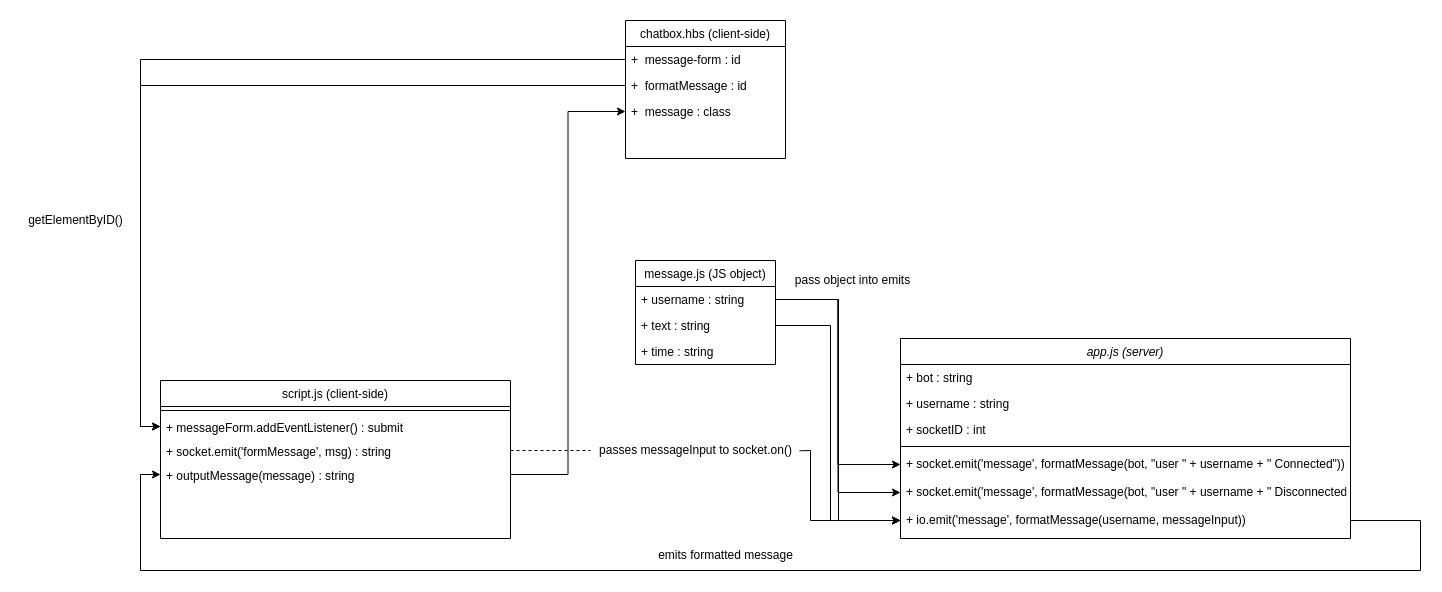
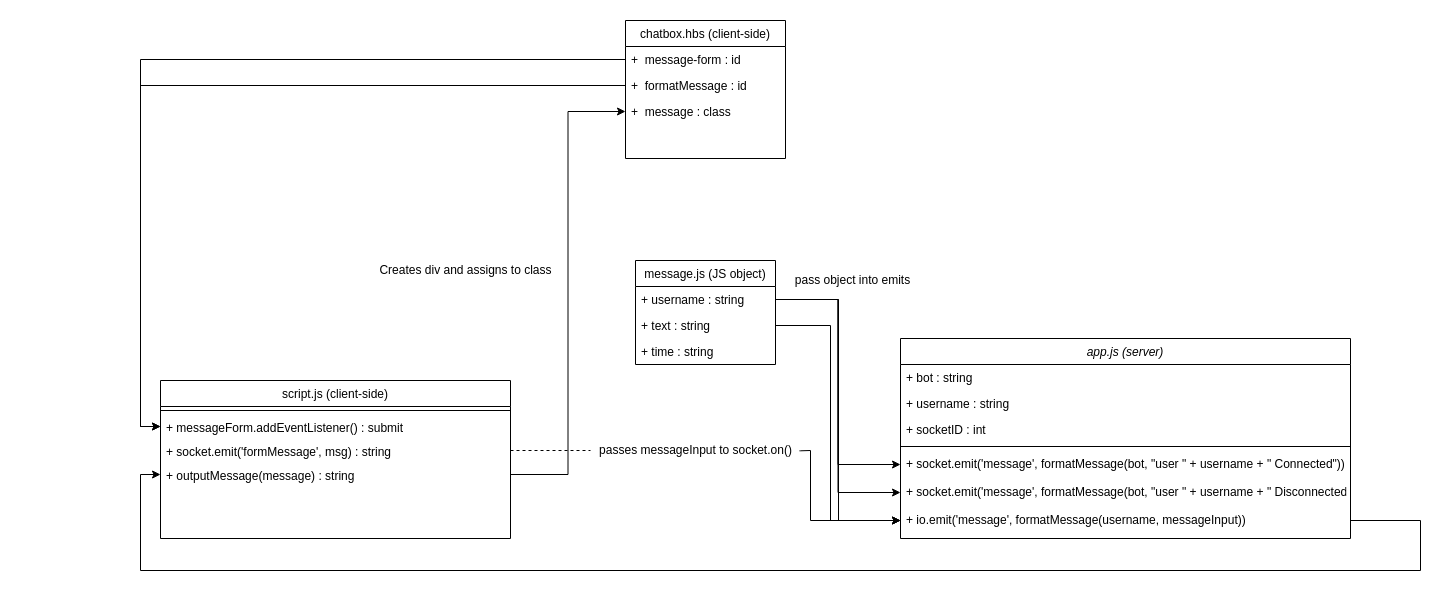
- <mxCell id="23" value="getElementByID()" style="text;html=1;align=center;verticalAlign=middle;resizable=0;points=[];autosize=1;strokeColor=none;fillColor=none;" parent="1" vertex="1"><mxGeometry x="20" y="210" width="110" height="20" as="geometry" /></mxCell>
+ <mxCell id="37" value="Creates div and assigns to class" style="text;html=1;align=center;verticalAlign=middle;resizable=0;points=[];autosize=1;strokeColor=none;fillColor=none;" parent="1" vertex="1"><mxGeometry x="370" y="260" width="190" height="20" as="geometry" /></mxCell>
- <mxCell id="30" value="emits formatted message" style="text;html=1;align=center;verticalAlign=middle;resizable=0;points=[];autosize=1;strokeColor=none;fillColor=none;" parent="1" vertex="1"><mxGeometry x="650" y="545" width="150" height="20" as="geometry" /></mxCell>
